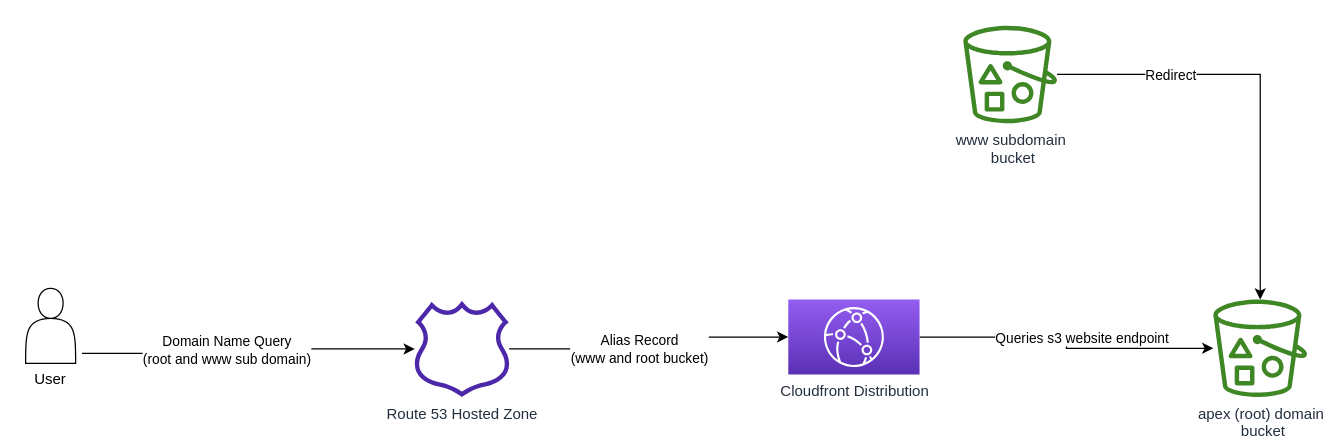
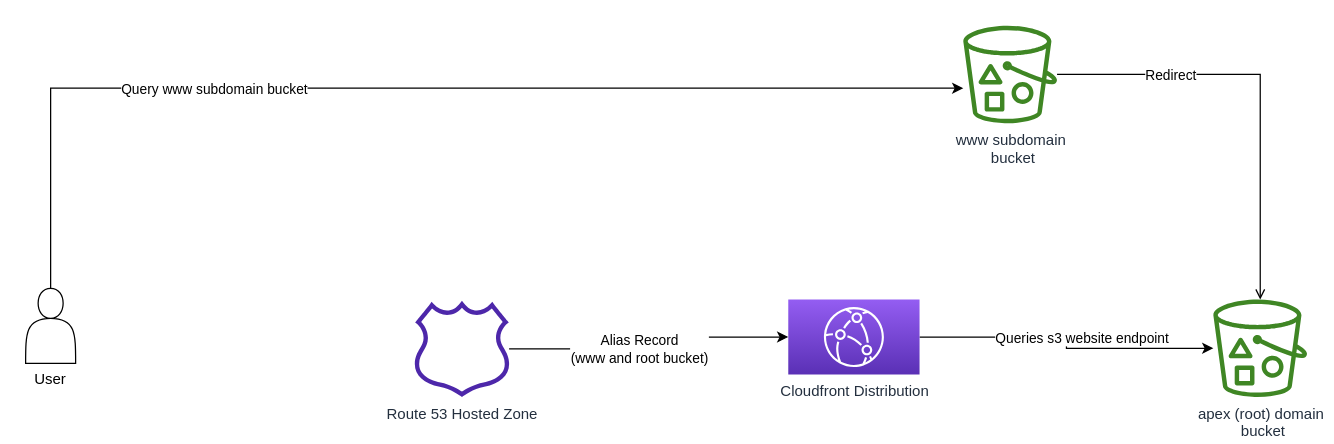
+ <mxCell id="12" style="edgeStyle=orthogonalEdgeStyle;rounded=0;orthogonalLoop=1;jettySize=auto;html=1;exitX=0.5;exitY=0;exitDx=0;exitDy=0;" parent="1" source="16" target="5" edge="1"><mxGeometry relative="1" as="geometry"><Array as="points"><mxPoint x="40" y="70" /></Array></mxGeometry></mxCell>
+ <mxCell id="13" value="Query www subdomain bucket" style="edgeLabel;html=1;align=center;verticalAlign=middle;resizable=0;points=[];" parent="12" vertex="1" connectable="0"><mxGeometry x="-0.382" y="3" relative="1" as="geometry"><mxPoint x="15" y="3" as="offset" /></mxGeometry></mxCell>
- <mxCell id="3" style="edgeStyle=orthogonalEdgeStyle;rounded=0;orthogonalLoop=1;jettySize=auto;html=1;" parent="1" source="5" target="2" edge="1"><mxGeometry relative="1" as="geometry" /></mxCell>
+ <mxCell id="3" style="edgeStyle=orthogonalEdgeStyle;rounded=0;orthogonalLoop=1;jettySize=auto;html=1;endArrow=open;" parent="1" source="5" target="2" edge="1"><mxGeometry relative="1" as="geometry" /></mxCell>
- <mxCell id="14" style="edgeStyle=orthogonalEdgeStyle;rounded=0;orthogonalLoop=1;jettySize=auto;html=1;exitX=1.125;exitY=0.867;exitDx=0;exitDy=0;exitPerimeter=0;" parent="1" source="16" target="8" edge="1"><mxGeometry relative="1" as="geometry" /></mxCell>
- <mxCell id="15" value="Domain Name Query&lt;br&gt;(root and www sub domain)" style="edgeLabel;html=1;align=center;verticalAlign=middle;resizable=0;points=[];" parent="14" vertex="1" connectable="0"><mxGeometry x="-0.552" y="2" relative="1" as="geometry"><mxPoint x="56" y="-1" as="offset" /></mxGeometry></mxCell>
